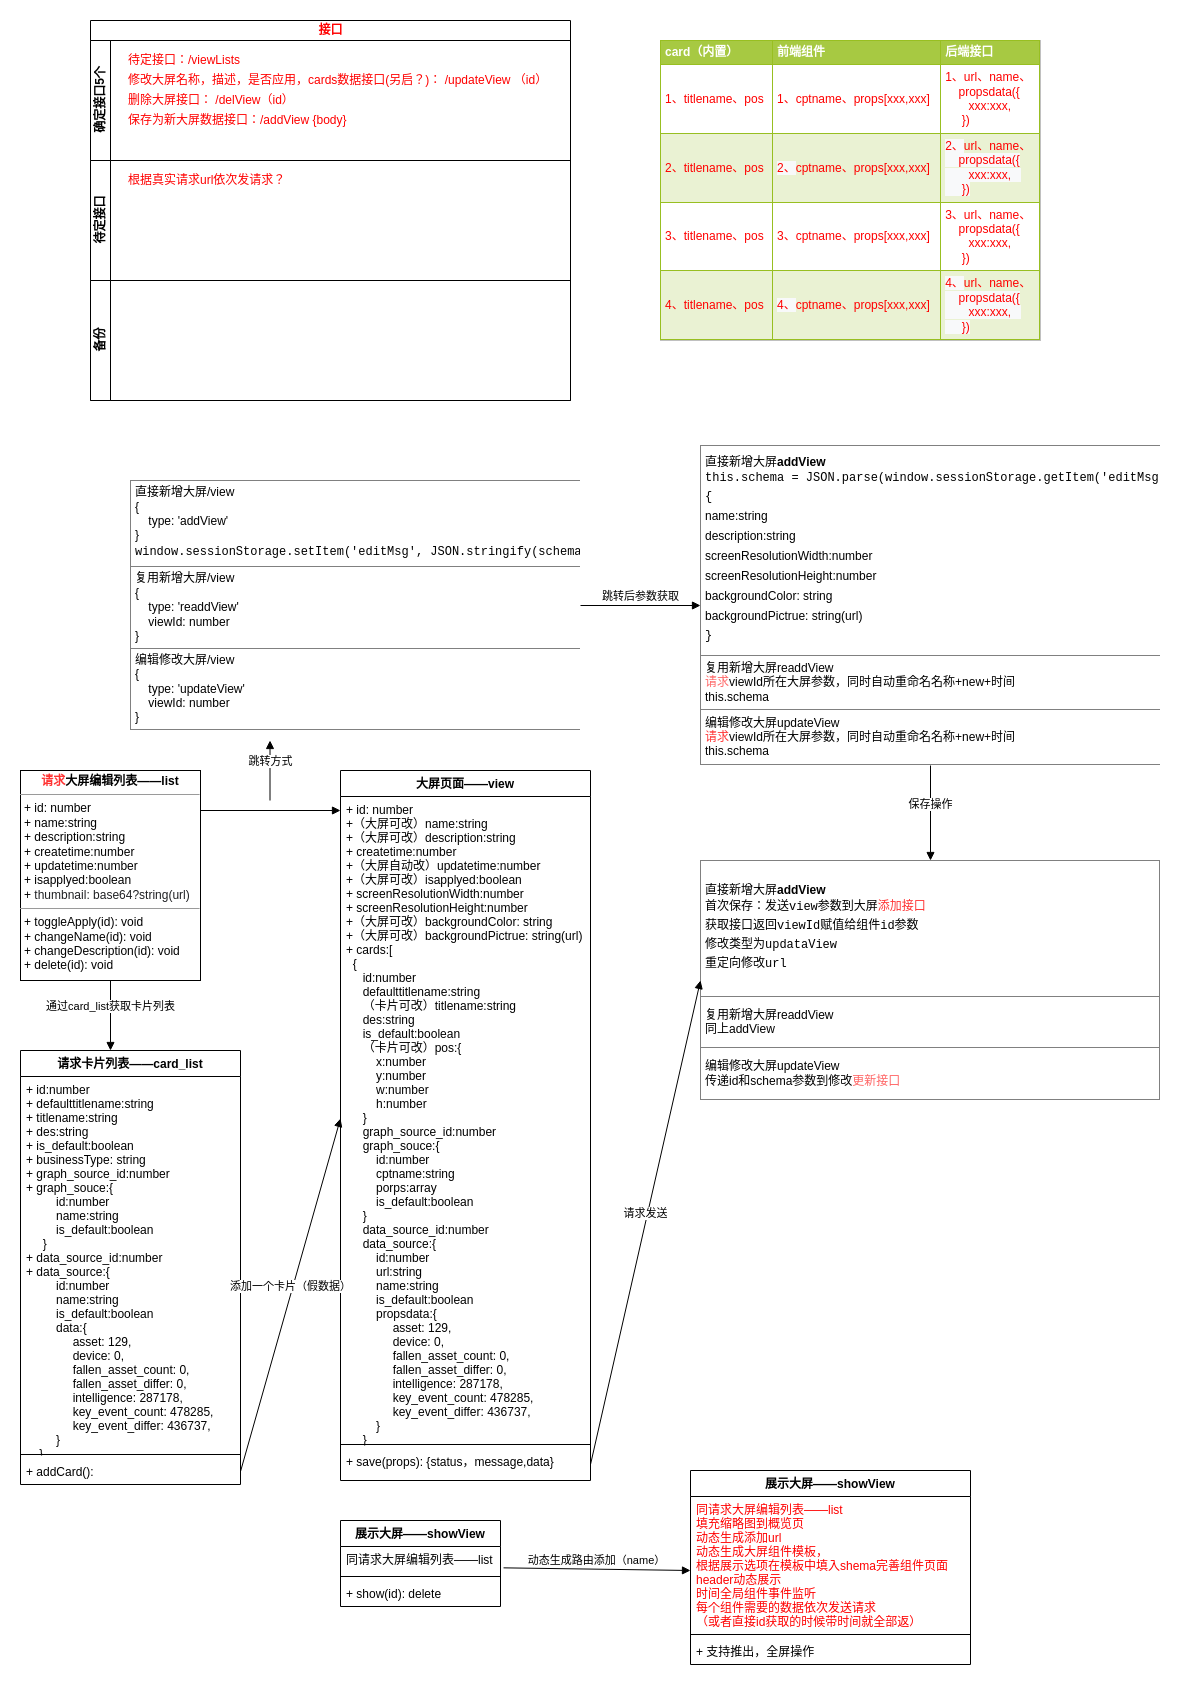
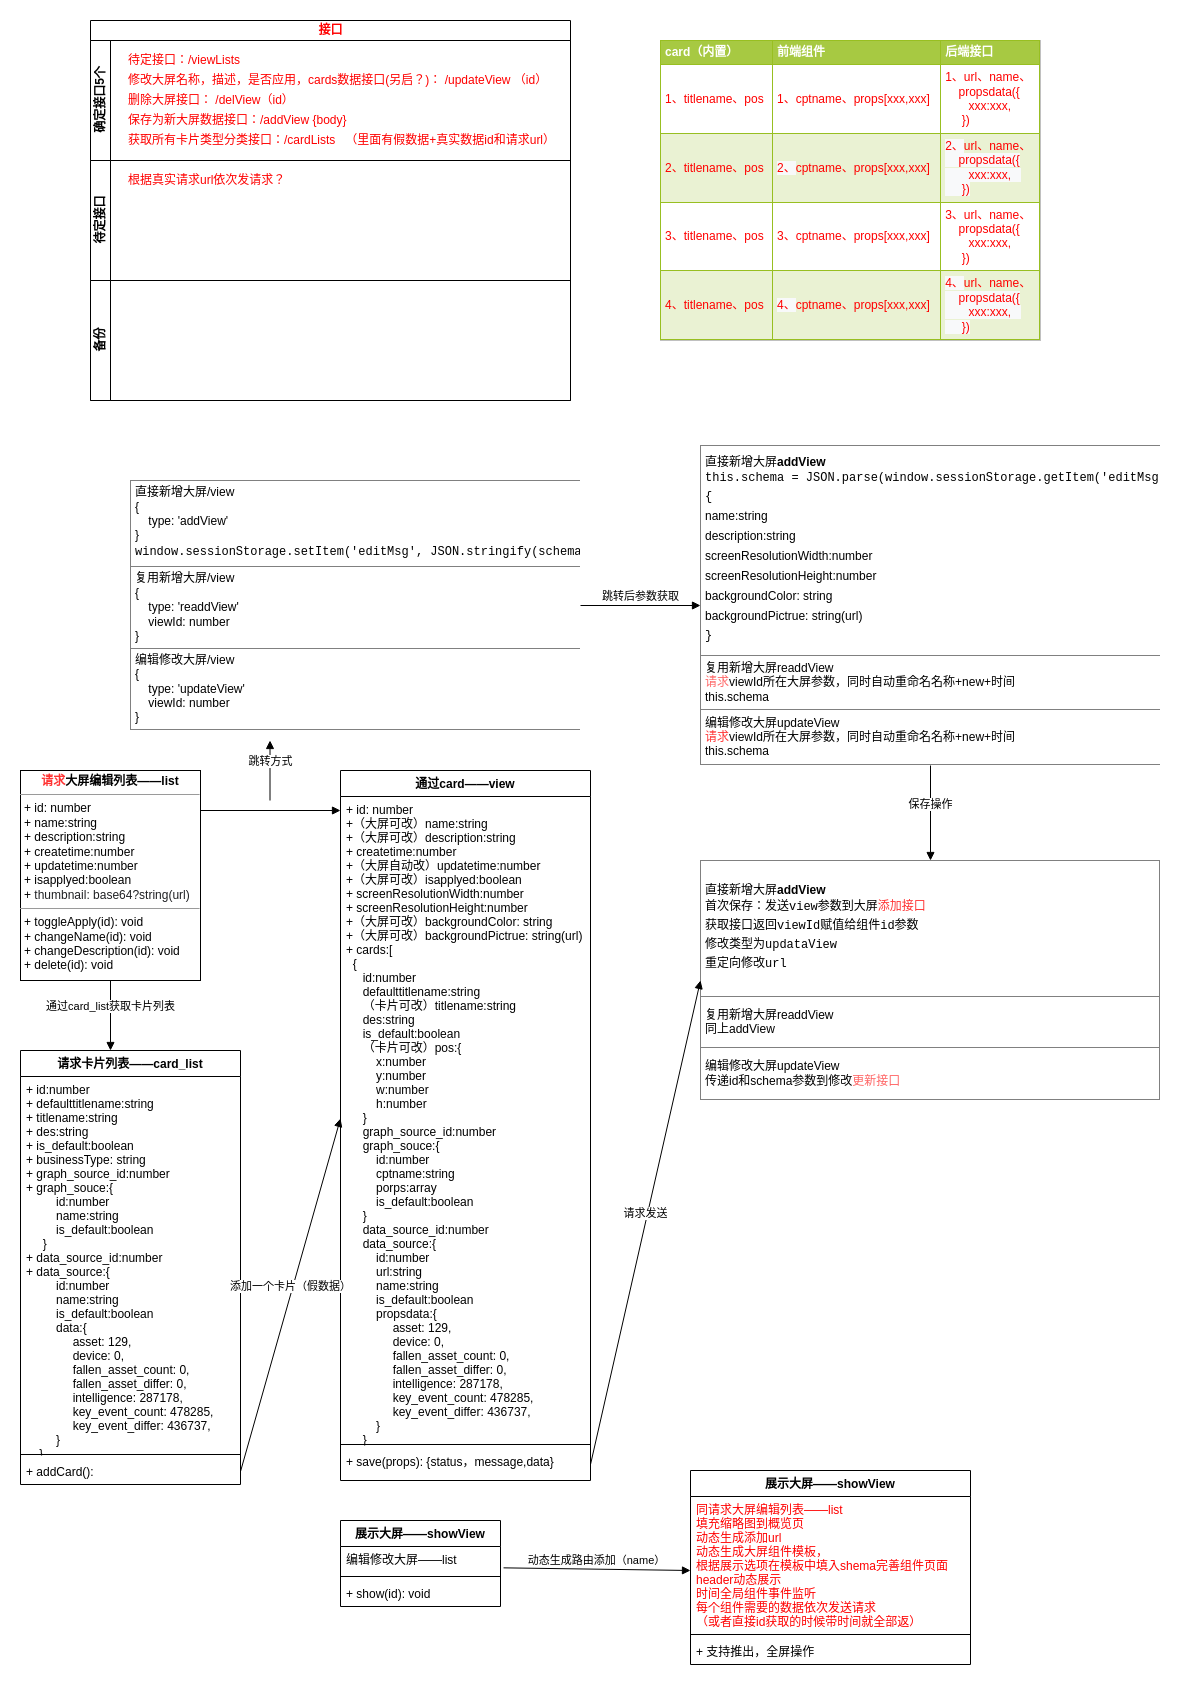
+ <mxCell id="36" value="获取所有卡片类型分类接口：/cardLists&amp;nbsp; &amp;nbsp;（里面有假数据+真实数据id和请求url）" style="text;html=1;resizable=0;points=[];autosize=1;align=left;verticalAlign=top;spacingTop=-4;fontColor=#FF0000;" parent="31" vertex="1"><mxGeometry x="36" y="90" width="440" height="20" as="geometry" /></mxCell>
- <mxCell id="4" value="大屏页面——view" style="swimlane;fontStyle=1;align=center;verticalAlign=top;childLayout=stackLayout;horizontal=1;startSize=26;horizontalStack=0;resizeParent=1;resizeParentMax=0;resizeLast=0;collapsible=1;marginBottom=0;" parent="1" vertex="1" treatAsSingle="0"><mxGeometry x="340" y="770" width="250" height="710" as="geometry" /></mxCell>
+ <mxCell id="4" value="通过card——view" style="swimlane;fontStyle=1;align=center;verticalAlign=top;childLayout=stackLayout;horizontal=1;startSize=26;horizontalStack=0;resizeParent=1;resizeParentMax=0;resizeLast=0;collapsible=1;marginBottom=0;" parent="1" vertex="1" treatAsSingle="0"><mxGeometry x="340" y="770" width="250" height="710" as="geometry" /></mxCell>
- <mxCell id="22" value="同请求大屏编辑列表——list" style="text;strokeColor=none;fillColor=none;align=left;verticalAlign=top;spacingLeft=4;spacingRight=4;overflow=hidden;rotatable=0;points=[[0,0.5],[1,0.5]];portConstraint=eastwest;" parent="21" vertex="1"><mxGeometry y="26" width="160" height="26" as="geometry" /></mxCell>
+ <mxCell id="22" value="编辑修改大屏——list" style="text;strokeColor=none;fillColor=none;align=left;verticalAlign=top;spacingLeft=4;spacingRight=4;overflow=hidden;rotatable=0;points=[[0,0.5],[1,0.5]];portConstraint=eastwest;" parent="21" vertex="1"><mxGeometry y="26" width="160" height="26" as="geometry" /></mxCell>
- <mxCell id="24" value="+ show(id): delete" style="text;strokeColor=none;fillColor=none;align=left;verticalAlign=top;spacingLeft=4;spacingRight=4;overflow=hidden;rotatable=0;points=[[0,0.5],[1,0.5]];portConstraint=eastwest;" parent="21" vertex="1"><mxGeometry y="60" width="160" height="26" as="geometry" /></mxCell>
+ <mxCell id="24" value="+ show(id): void" style="text;strokeColor=none;fillColor=none;align=left;verticalAlign=top;spacingLeft=4;spacingRight=4;overflow=hidden;rotatable=0;points=[[0,0.5],[1,0.5]];portConstraint=eastwest;" parent="21" vertex="1"><mxGeometry y="60" width="160" height="26" as="geometry" /></mxCell>
